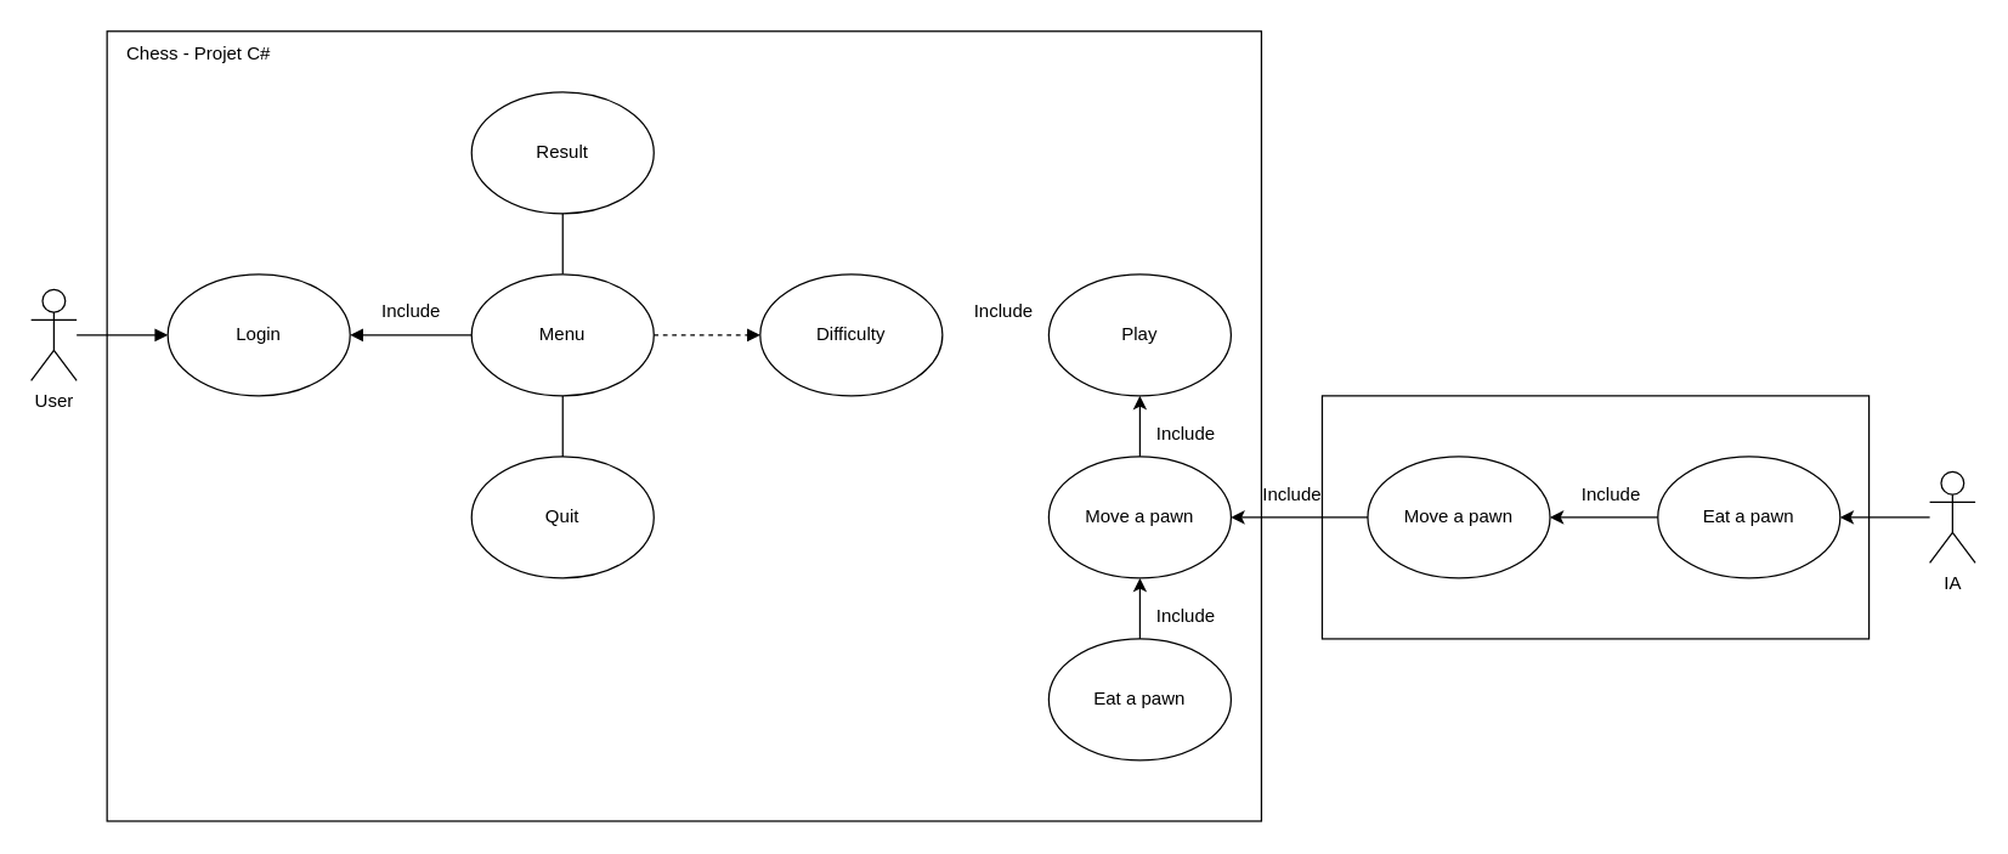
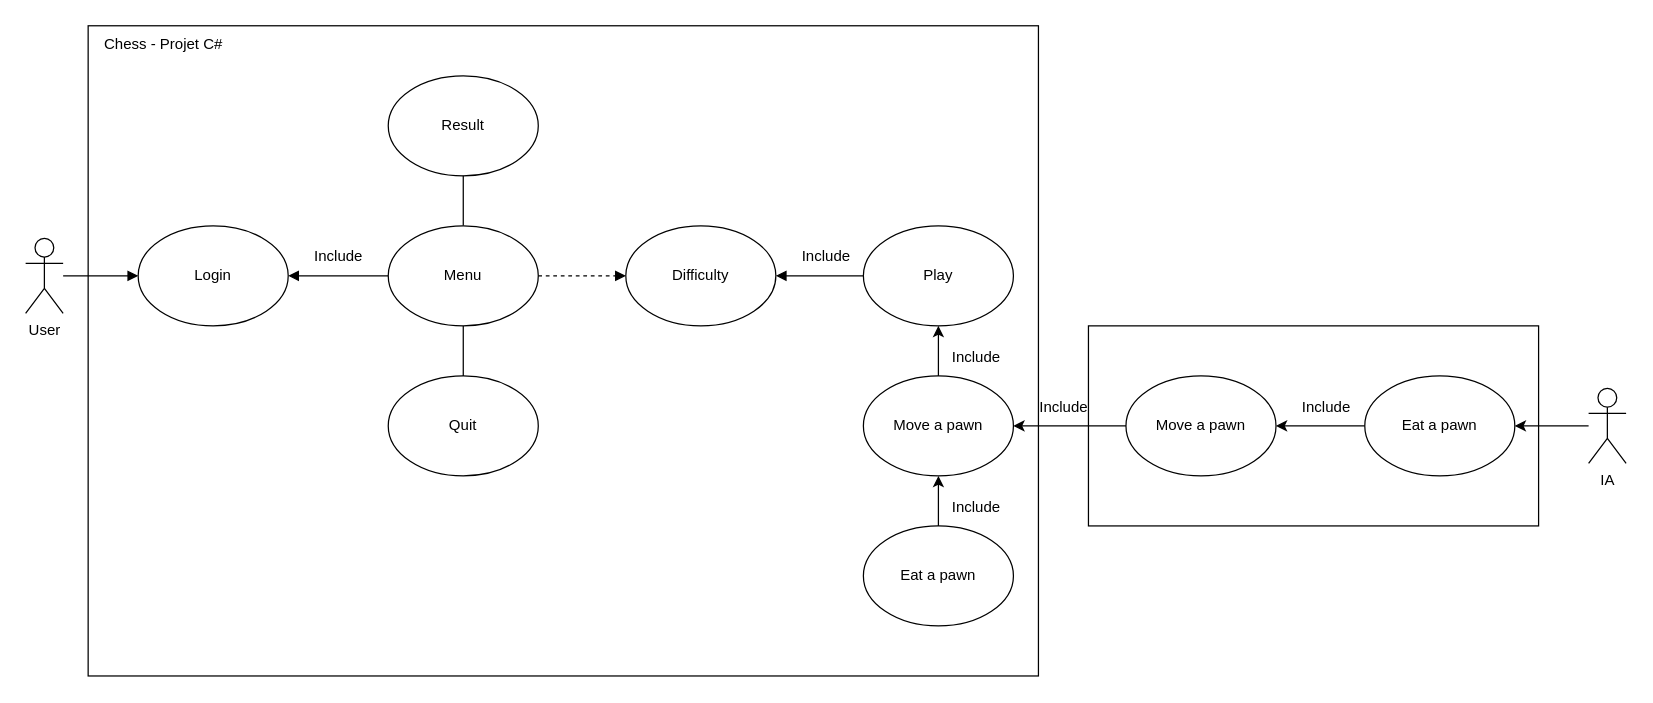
+ <mxCell id="10" value="" style="edgeStyle=orthogonalEdgeStyle;rounded=0;orthogonalLoop=1;jettySize=auto;html=1;startArrow=block;startFill=1;endArrow=none;endFill=0;" parent="1" source="11" target="6" edge="1"><mxGeometry relative="1" as="geometry" /></mxCell>
